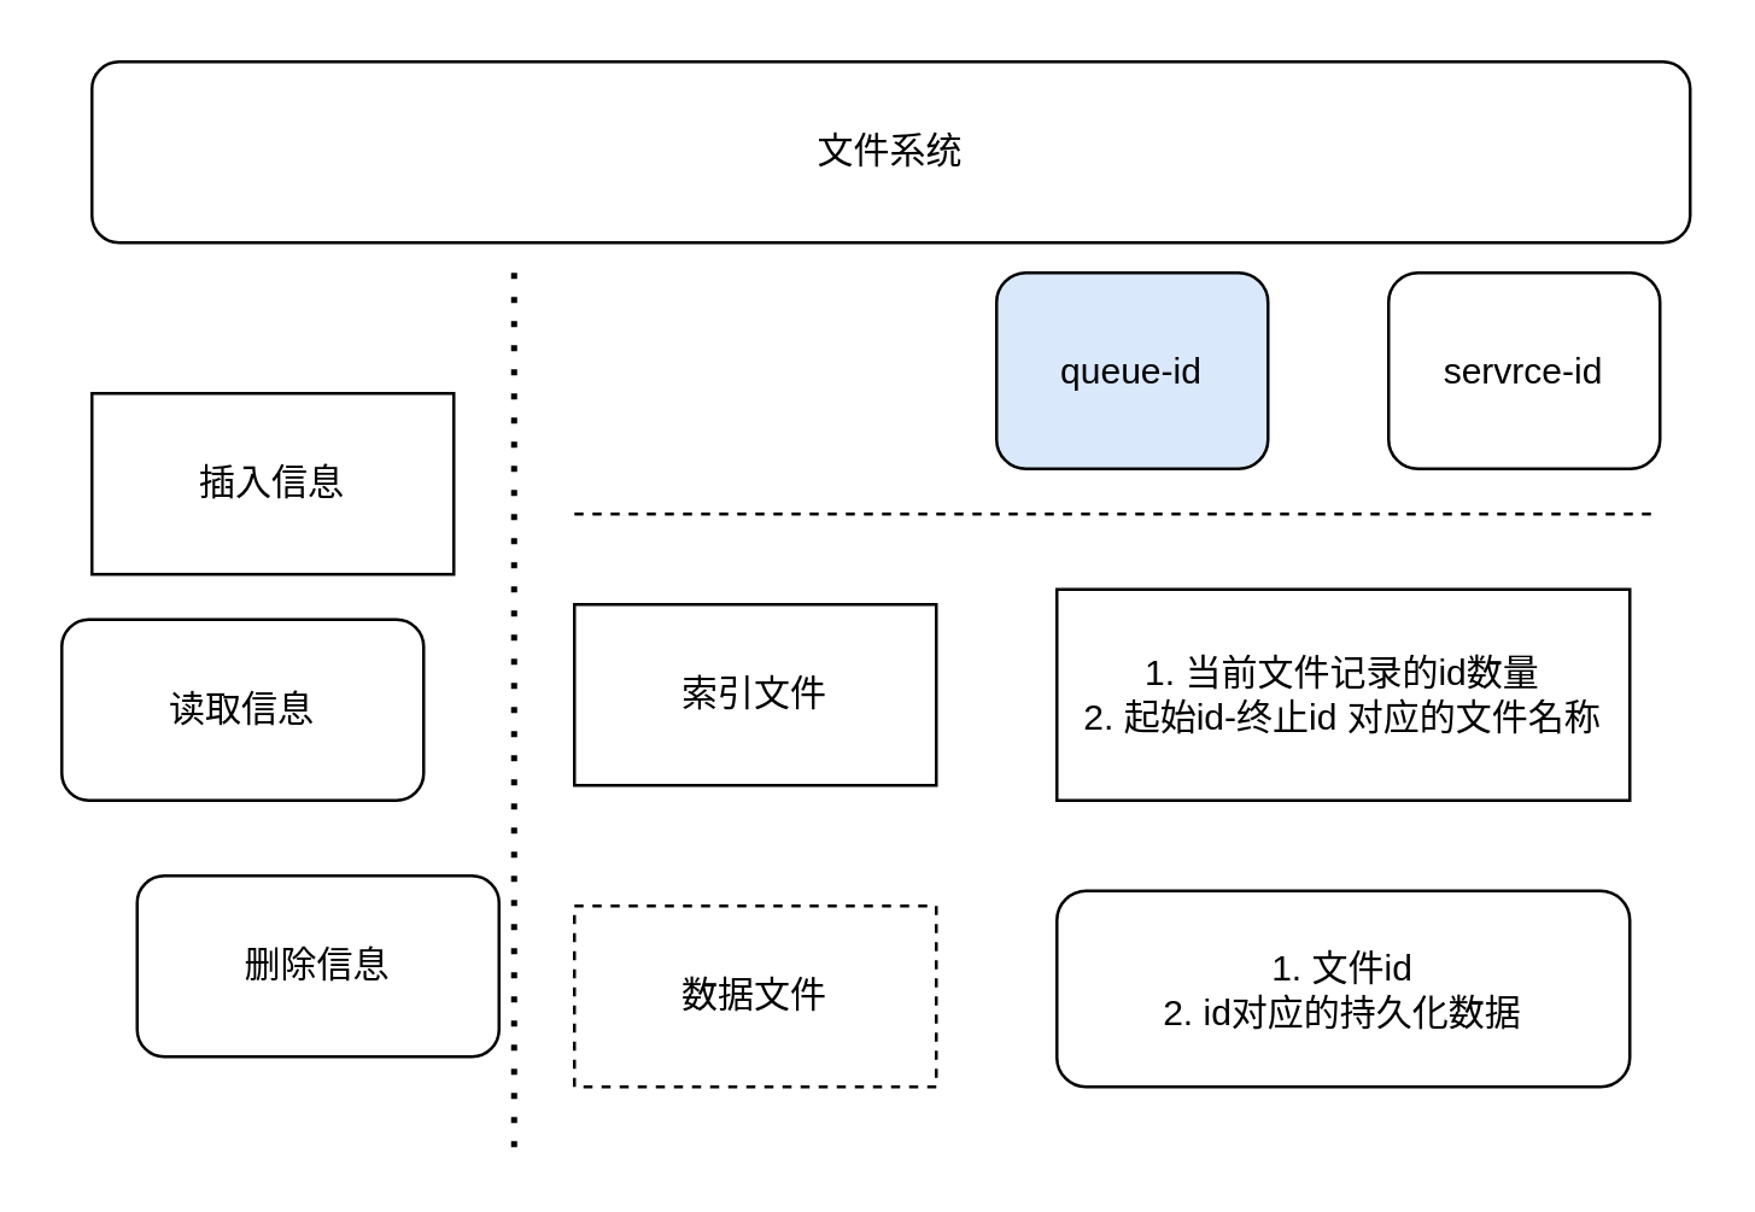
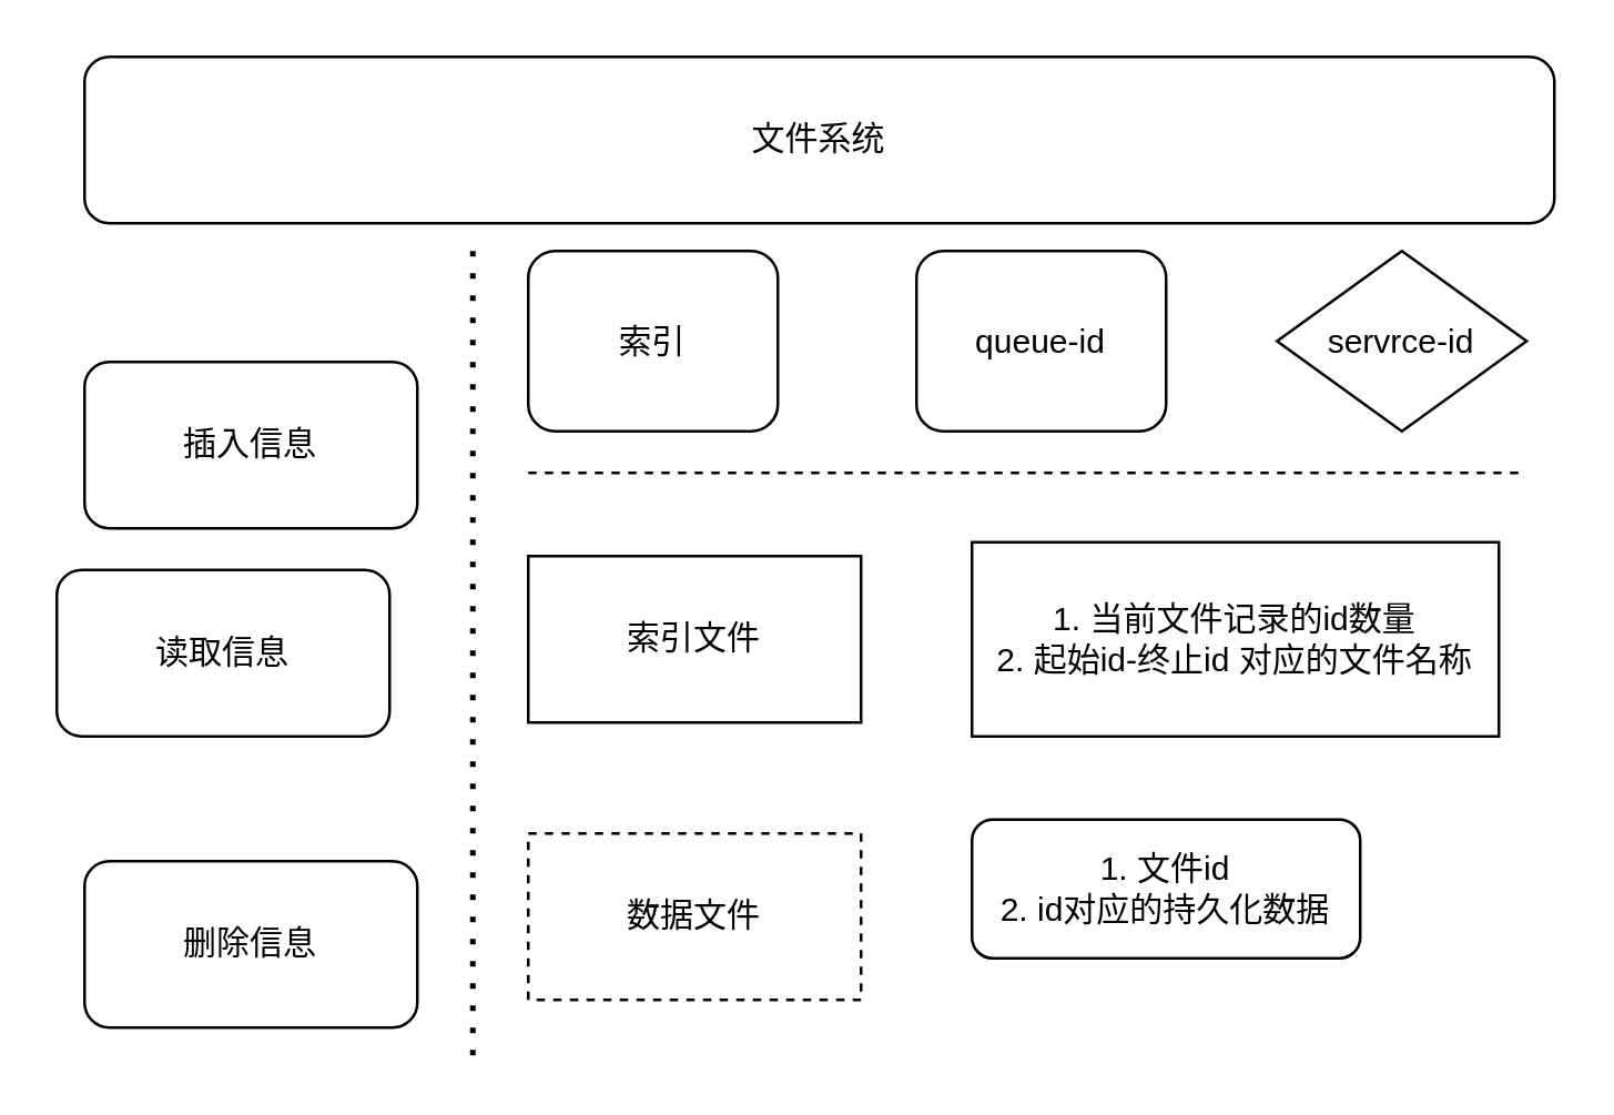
+ <mxCell id="7" value="索引" style="rounded=1;whiteSpace=wrap;html=1;" vertex="1" parent="1"><mxGeometry x="190" y="90" width="90" height="65" as="geometry" /></mxCell>
- <mxCell id="9" value="queue-id" style="rounded=1;whiteSpace=wrap;html=1;fillColor=#dae8fc;" vertex="1" parent="1"><mxGeometry x="330" y="90" width="90" height="65" as="geometry" /></mxCell>
+ <mxCell id="9" value="queue-id" style="rounded=1;whiteSpace=wrap;html=1;" vertex="1" parent="1"><mxGeometry x="330" y="90" width="90" height="65" as="geometry" /></mxCell>
- <mxCell id="10" value="servrce-id" style="rounded=1;whiteSpace=wrap;html=1;" vertex="1" parent="1"><mxGeometry x="460" y="90" width="90" height="65" as="geometry" /></mxCell>
+ <mxCell id="10" value="servrce-id" style="rhombus;whiteSpace=wrap;html=1;" vertex="1" parent="1"><mxGeometry x="460" y="90" width="90" height="65" as="geometry" /></mxCell>
- <mxCell id="4" value="插入信息" style="whiteSpace=wrap;html=1;rounded=0;" vertex="1" parent="1"><mxGeometry x="30" y="130" width="120" height="60" as="geometry" /></mxCell>
+ <mxCell id="4" value="插入信息" style="rounded=1;whiteSpace=wrap;html=1;" vertex="1" parent="1"><mxGeometry x="30" y="130" width="120" height="60" as="geometry" /></mxCell>
- <mxCell id="6" value="删除信息" style="rounded=1;whiteSpace=wrap;html=1;" vertex="1" parent="1"><mxGeometry x="45" y="290" width="120" height="60" as="geometry" /></mxCell>
+ <mxCell id="6" value="删除信息" style="rounded=1;whiteSpace=wrap;html=1;" vertex="1" parent="1"><mxGeometry x="30" y="310" width="120" height="60" as="geometry" /></mxCell>
- <mxCell id="14" value="1.&amp;nbsp;文件id&lt;br&gt;2.&amp;nbsp;id对应的持久化数据" style="rounded=1;whiteSpace=wrap;html=1;" vertex="1" parent="1"><mxGeometry x="350" y="295" width="190" height="65" as="geometry" /></mxCell>
+ <mxCell id="14" value="1.&amp;nbsp;文件id&lt;br&gt;2.&amp;nbsp;id对应的持久化数据" style="rounded=1;whiteSpace=wrap;html=1;" vertex="1" parent="1"><mxGeometry x="350" y="295" width="140" height="50" as="geometry" /></mxCell>
